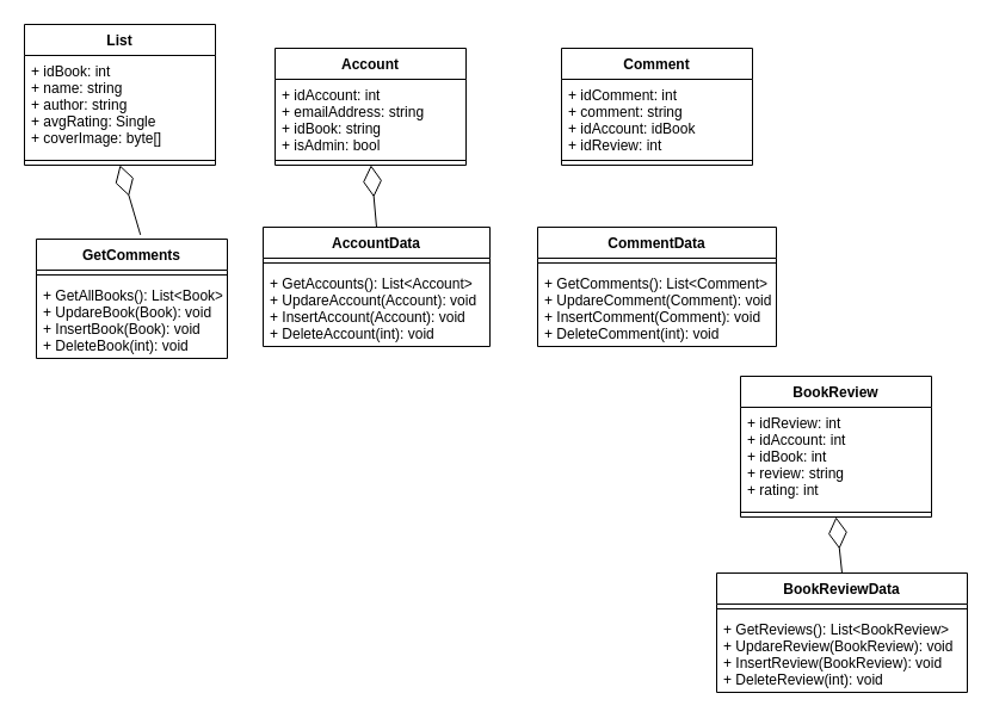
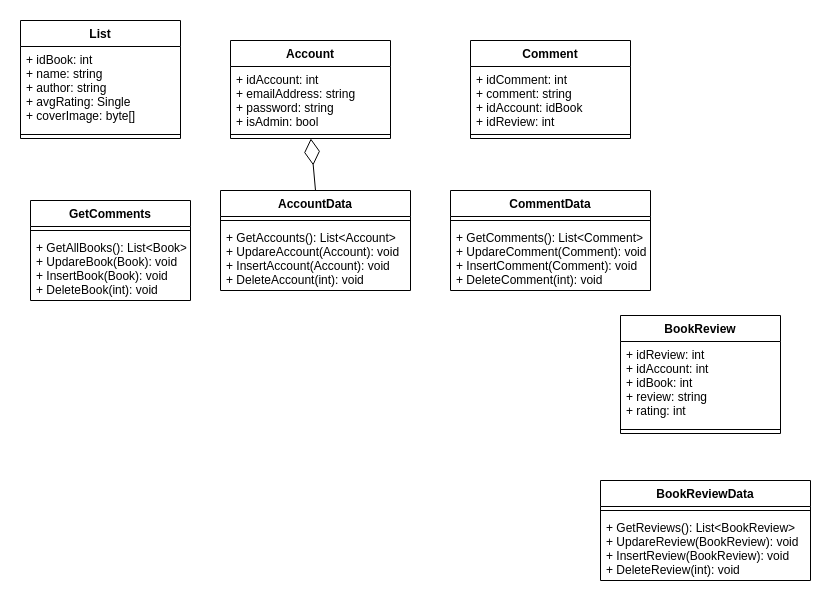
- <mxCell id="6" value="+ idAccount: int&#10;+ emailAddress: string&#10;+ idBook: string&#10;+ isAdmin: bool" style="text;strokeColor=none;fillColor=none;align=left;verticalAlign=top;spacingLeft=4;spacingRight=4;overflow=hidden;rotatable=0;points=[[0,0.5],[1,0.5]];portConstraint=eastwest;" vertex="1" parent="5"><mxGeometry y="26" width="160" height="64" as="geometry" /></mxCell>
+ <mxCell id="6" value="+ idAccount: int&#10;+ emailAddress: string&#10;+ password: string&#10;+ isAdmin: bool" style="text;strokeColor=none;fillColor=none;align=left;verticalAlign=top;spacingLeft=4;spacingRight=4;overflow=hidden;rotatable=0;points=[[0,0.5],[1,0.5]];portConstraint=eastwest;" vertex="1" parent="5"><mxGeometry y="26" width="160" height="64" as="geometry" /></mxCell>
- <mxCell id="26" value="" style="endArrow=diamondThin;endFill=0;endSize=24;html=1;rounded=0;entryX=0.5;entryY=1;entryDx=0;entryDy=0;exitX=0.545;exitY=-0.036;exitDx=0;exitDy=0;exitPerimeter=0;" edge="1" parent="1" source="14" target="2"><mxGeometry width="160" relative="1" as="geometry"><mxPoint x="160" y="170" as="sourcePoint" /><mxPoint x="190" y="160" as="targetPoint" /><Array as="points" /></mxGeometry></mxCell>
- <mxCell id="28" value="" style="endArrow=diamondThin;endFill=0;endSize=24;html=1;rounded=0;exitX=0.5;exitY=0;exitDx=0;exitDy=0;entryX=0.5;entryY=1;entryDx=0;entryDy=0;" edge="1" parent="1" source="20" target="8"><mxGeometry width="160" relative="1" as="geometry"><mxPoint x="340" y="420" as="sourcePoint" /><mxPoint x="500" y="420" as="targetPoint" /></mxGeometry></mxCell>
